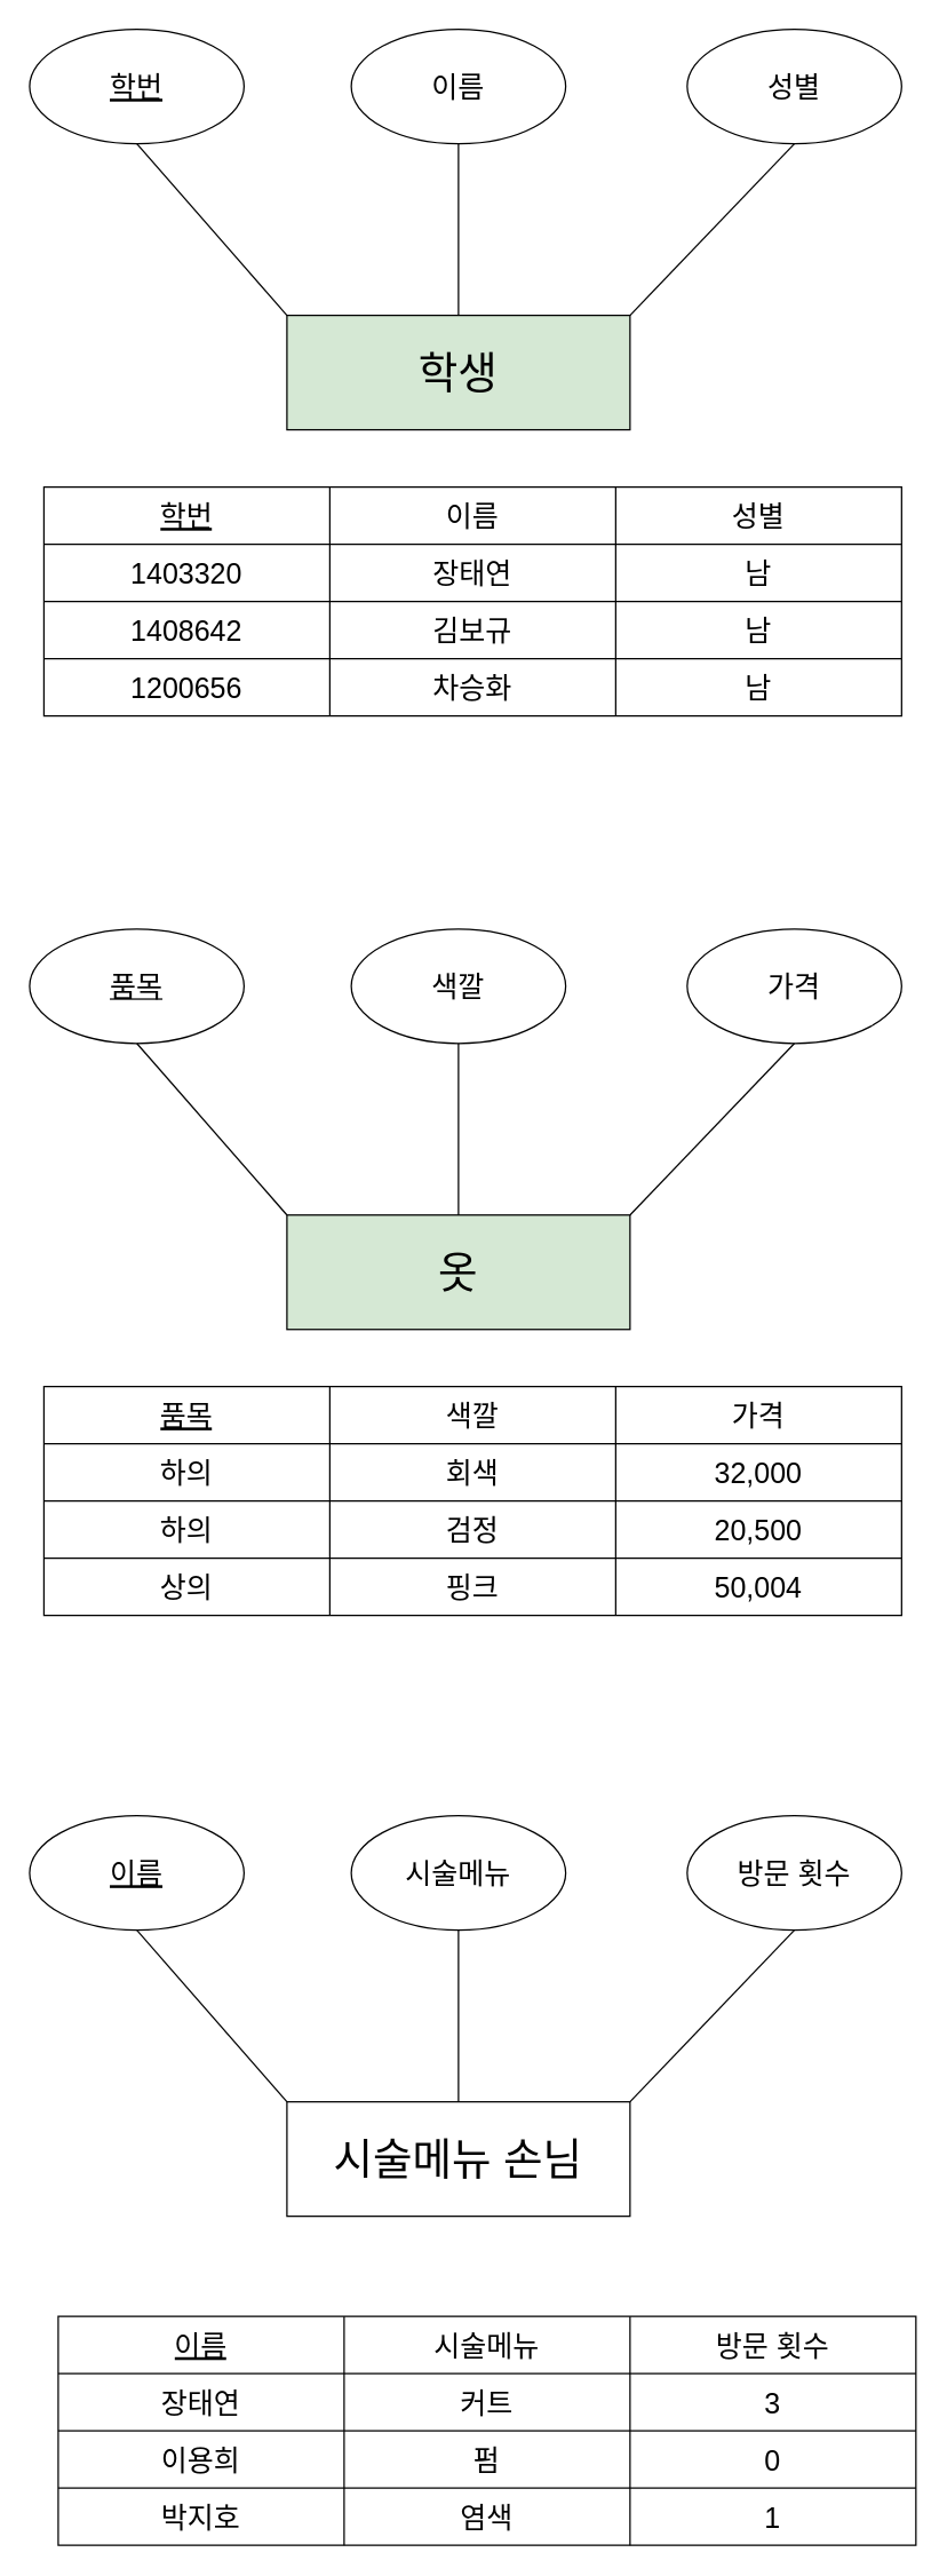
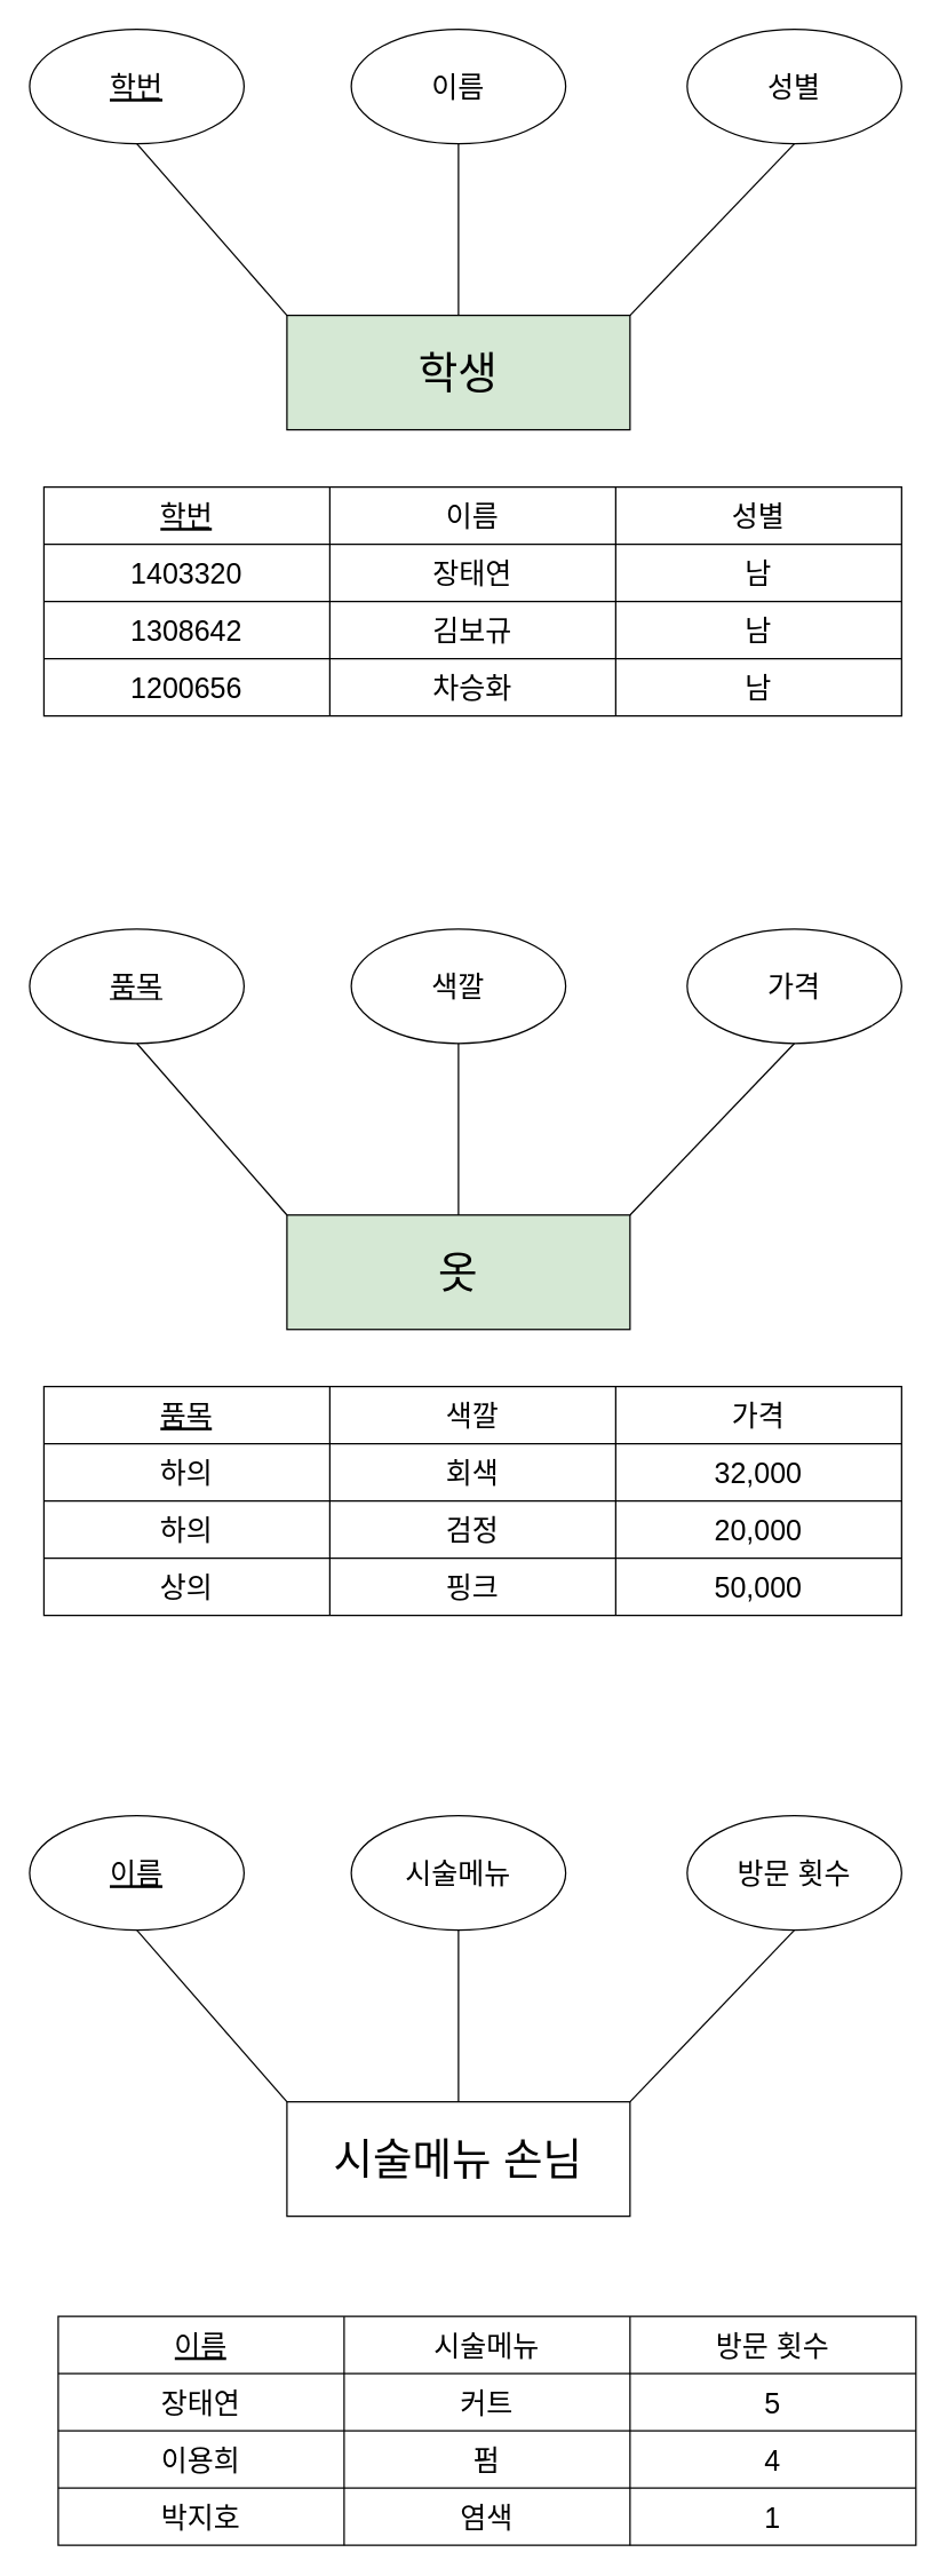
- <mxCell id="19" value="1408642" style="shape=partialRectangle;html=1;whiteSpace=wrap;connectable=0;overflow=hidden;fillColor=none;top=0;left=0;bottom=0;right=0;pointerEvents=1;fontSize=20;" vertex="1" parent="18"><mxGeometry width="200" height="40" as="geometry"><mxRectangle width="200" height="40" as="alternateBounds" /></mxGeometry></mxCell>
+ <mxCell id="19" value="1308642" style="shape=partialRectangle;html=1;whiteSpace=wrap;connectable=0;overflow=hidden;fillColor=none;top=0;left=0;bottom=0;right=0;pointerEvents=1;fontSize=20;" vertex="1" parent="18"><mxGeometry width="200" height="40" as="geometry"><mxRectangle width="200" height="40" as="alternateBounds" /></mxGeometry></mxCell>
- <mxCell id="45" value="20,500" style="shape=partialRectangle;html=1;whiteSpace=wrap;connectable=0;overflow=hidden;fillColor=none;top=0;left=0;bottom=0;right=0;pointerEvents=1;fontSize=20;" vertex="1" parent="42"><mxGeometry x="400" width="200" height="40" as="geometry"><mxRectangle width="200" height="40" as="alternateBounds" /></mxGeometry></mxCell>
+ <mxCell id="45" value="20,000" style="shape=partialRectangle;html=1;whiteSpace=wrap;connectable=0;overflow=hidden;fillColor=none;top=0;left=0;bottom=0;right=0;pointerEvents=1;fontSize=20;" vertex="1" parent="42"><mxGeometry x="400" width="200" height="40" as="geometry"><mxRectangle width="200" height="40" as="alternateBounds" /></mxGeometry></mxCell>
- <mxCell id="49" value="50,004" style="shape=partialRectangle;html=1;whiteSpace=wrap;connectable=0;overflow=hidden;fillColor=none;top=0;left=0;bottom=0;right=0;pointerEvents=1;fontSize=20;" vertex="1" parent="46"><mxGeometry x="400" width="200" height="40" as="geometry"><mxRectangle width="200" height="40" as="alternateBounds" /></mxGeometry></mxCell>
+ <mxCell id="49" value="50,000" style="shape=partialRectangle;html=1;whiteSpace=wrap;connectable=0;overflow=hidden;fillColor=none;top=0;left=0;bottom=0;right=0;pointerEvents=1;fontSize=20;" vertex="1" parent="46"><mxGeometry x="400" width="200" height="40" as="geometry"><mxRectangle width="200" height="40" as="alternateBounds" /></mxGeometry></mxCell>
- <mxCell id="65" value="3" style="shape=partialRectangle;html=1;whiteSpace=wrap;connectable=0;overflow=hidden;fillColor=none;top=0;left=0;bottom=0;right=0;pointerEvents=1;fontSize=20;" vertex="1" parent="62"><mxGeometry x="400" width="200" height="40" as="geometry"><mxRectangle width="200" height="40" as="alternateBounds" /></mxGeometry></mxCell>
+ <mxCell id="65" value="5" style="shape=partialRectangle;html=1;whiteSpace=wrap;connectable=0;overflow=hidden;fillColor=none;top=0;left=0;bottom=0;right=0;pointerEvents=1;fontSize=20;" vertex="1" parent="62"><mxGeometry x="400" width="200" height="40" as="geometry"><mxRectangle width="200" height="40" as="alternateBounds" /></mxGeometry></mxCell>
- <mxCell id="69" value="0" style="shape=partialRectangle;html=1;whiteSpace=wrap;connectable=0;overflow=hidden;fillColor=none;top=0;left=0;bottom=0;right=0;pointerEvents=1;fontSize=20;" vertex="1" parent="66"><mxGeometry x="400" width="200" height="40" as="geometry"><mxRectangle width="200" height="40" as="alternateBounds" /></mxGeometry></mxCell>
+ <mxCell id="69" value="4" style="shape=partialRectangle;html=1;whiteSpace=wrap;connectable=0;overflow=hidden;fillColor=none;top=0;left=0;bottom=0;right=0;pointerEvents=1;fontSize=20;" vertex="1" parent="66"><mxGeometry x="400" width="200" height="40" as="geometry"><mxRectangle width="200" height="40" as="alternateBounds" /></mxGeometry></mxCell>
